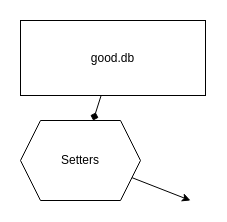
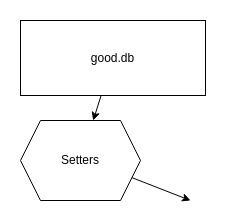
- <mxCell id="2" style="edgeStyle=none;html=1;endArrow=diamond;" parent="1" source="3" edge="1" target="5"><mxGeometry relative="1" as="geometry"><mxPoint x="80" y="140" as="targetPoint" /></mxGeometry></mxCell>
+ <mxCell id="2" style="edgeStyle=none;html=1;" parent="1" source="3" edge="1" target="5"><mxGeometry relative="1" as="geometry"><mxPoint x="80" y="140" as="targetPoint" /></mxGeometry></mxCell>
